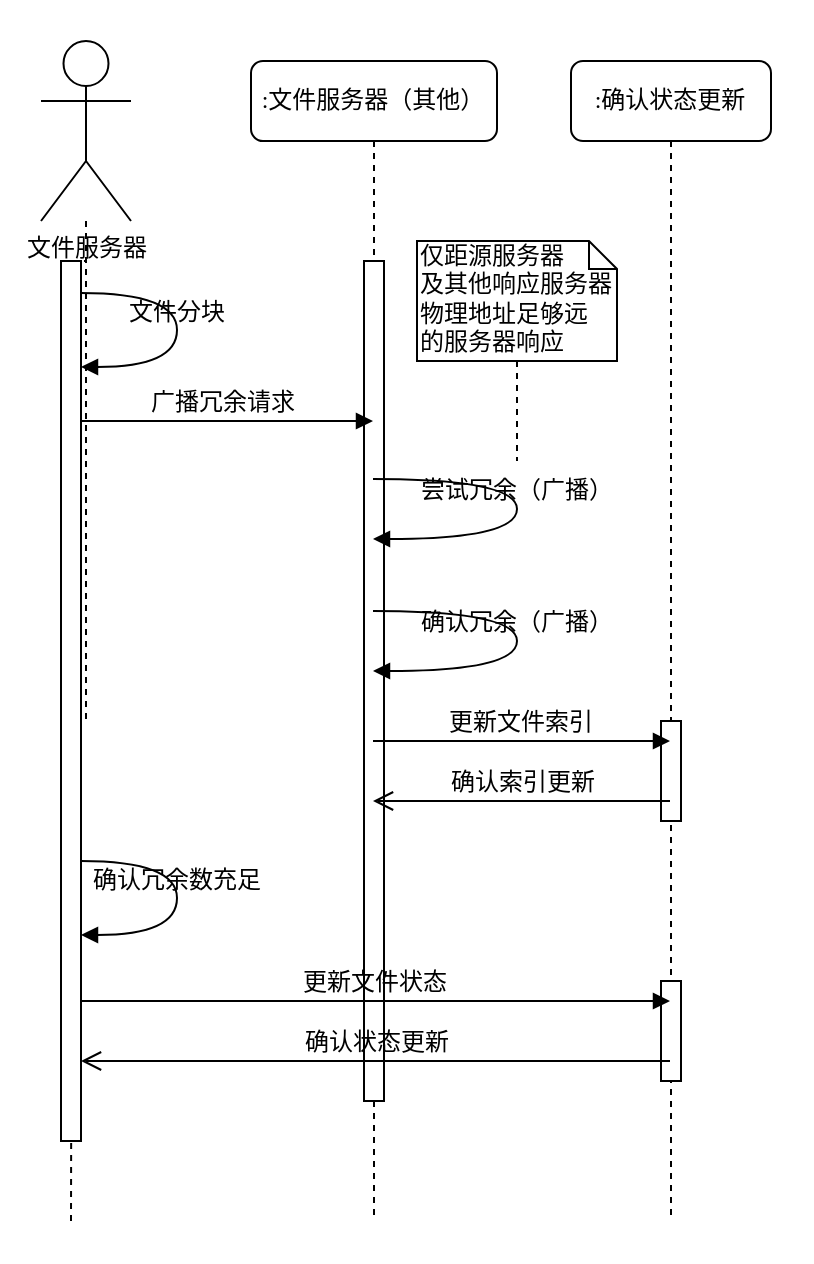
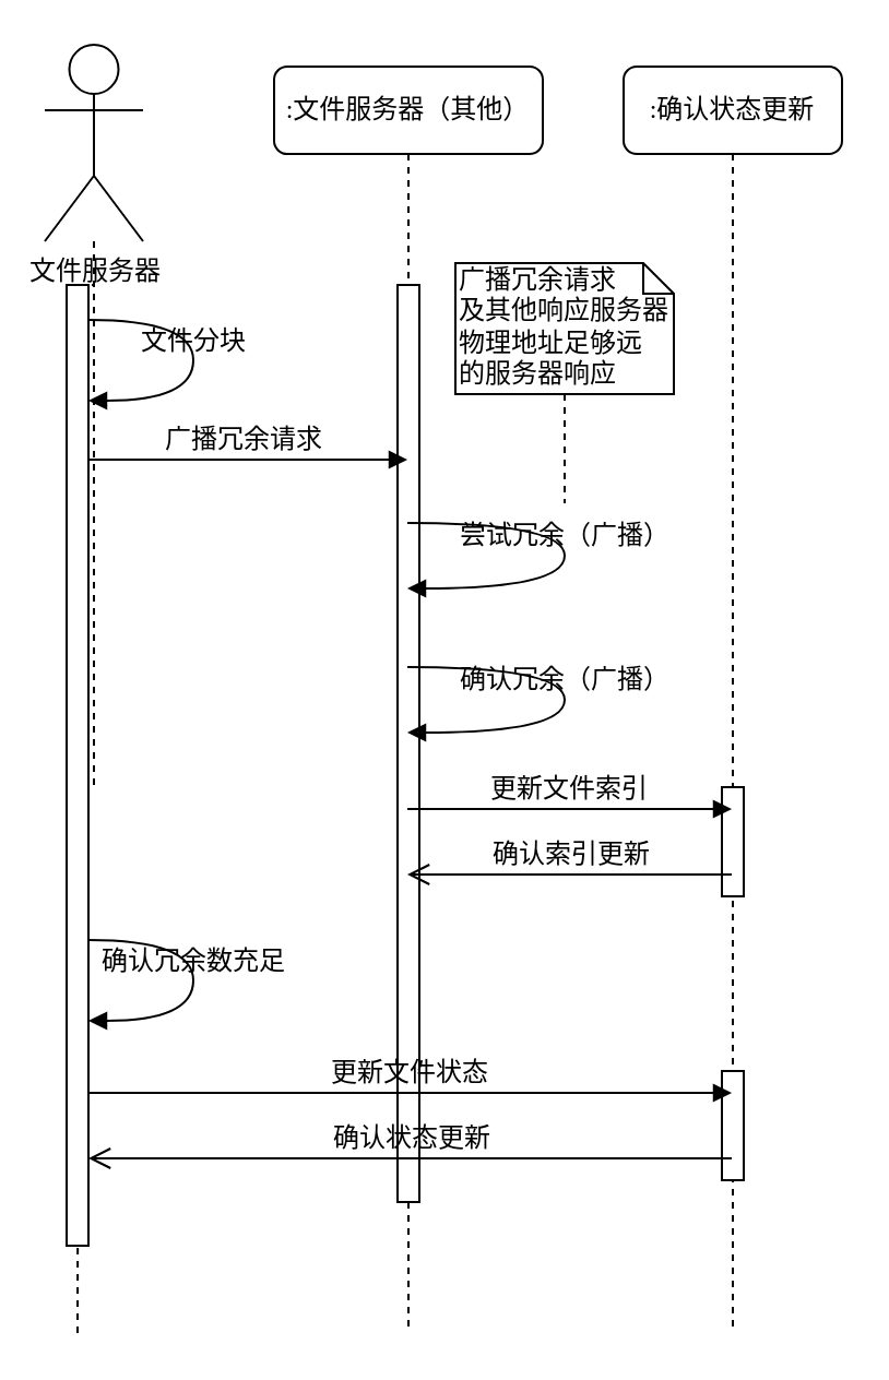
- <mxCell id="15" value="仅距源服务器&lt;br&gt;及其他响应服务器&lt;br&gt;物理地址足够远&lt;br&gt;的服务器响应" style="shape=note;whiteSpace=wrap;html=1;size=14;verticalAlign=top;align=left;spacingTop=-6;rounded=0;shadow=0;comic=0;labelBackgroundColor=none;strokeWidth=1;fontFamily=Verdana;fontSize=12" vertex="1" parent="1"><mxGeometry x="208" y="120" width="100" height="60" as="geometry" /></mxCell>
+ <mxCell id="15" value="广播冗余请求&lt;br&gt;及其他响应服务器&lt;br&gt;物理地址足够远&lt;br&gt;的服务器响应" style="shape=note;whiteSpace=wrap;html=1;size=14;verticalAlign=top;align=left;spacingTop=-6;rounded=0;shadow=0;comic=0;labelBackgroundColor=none;strokeWidth=1;fontFamily=Verdana;fontSize=12" vertex="1" parent="1"><mxGeometry x="208" y="120" width="100" height="60" as="geometry" /></mxCell>
